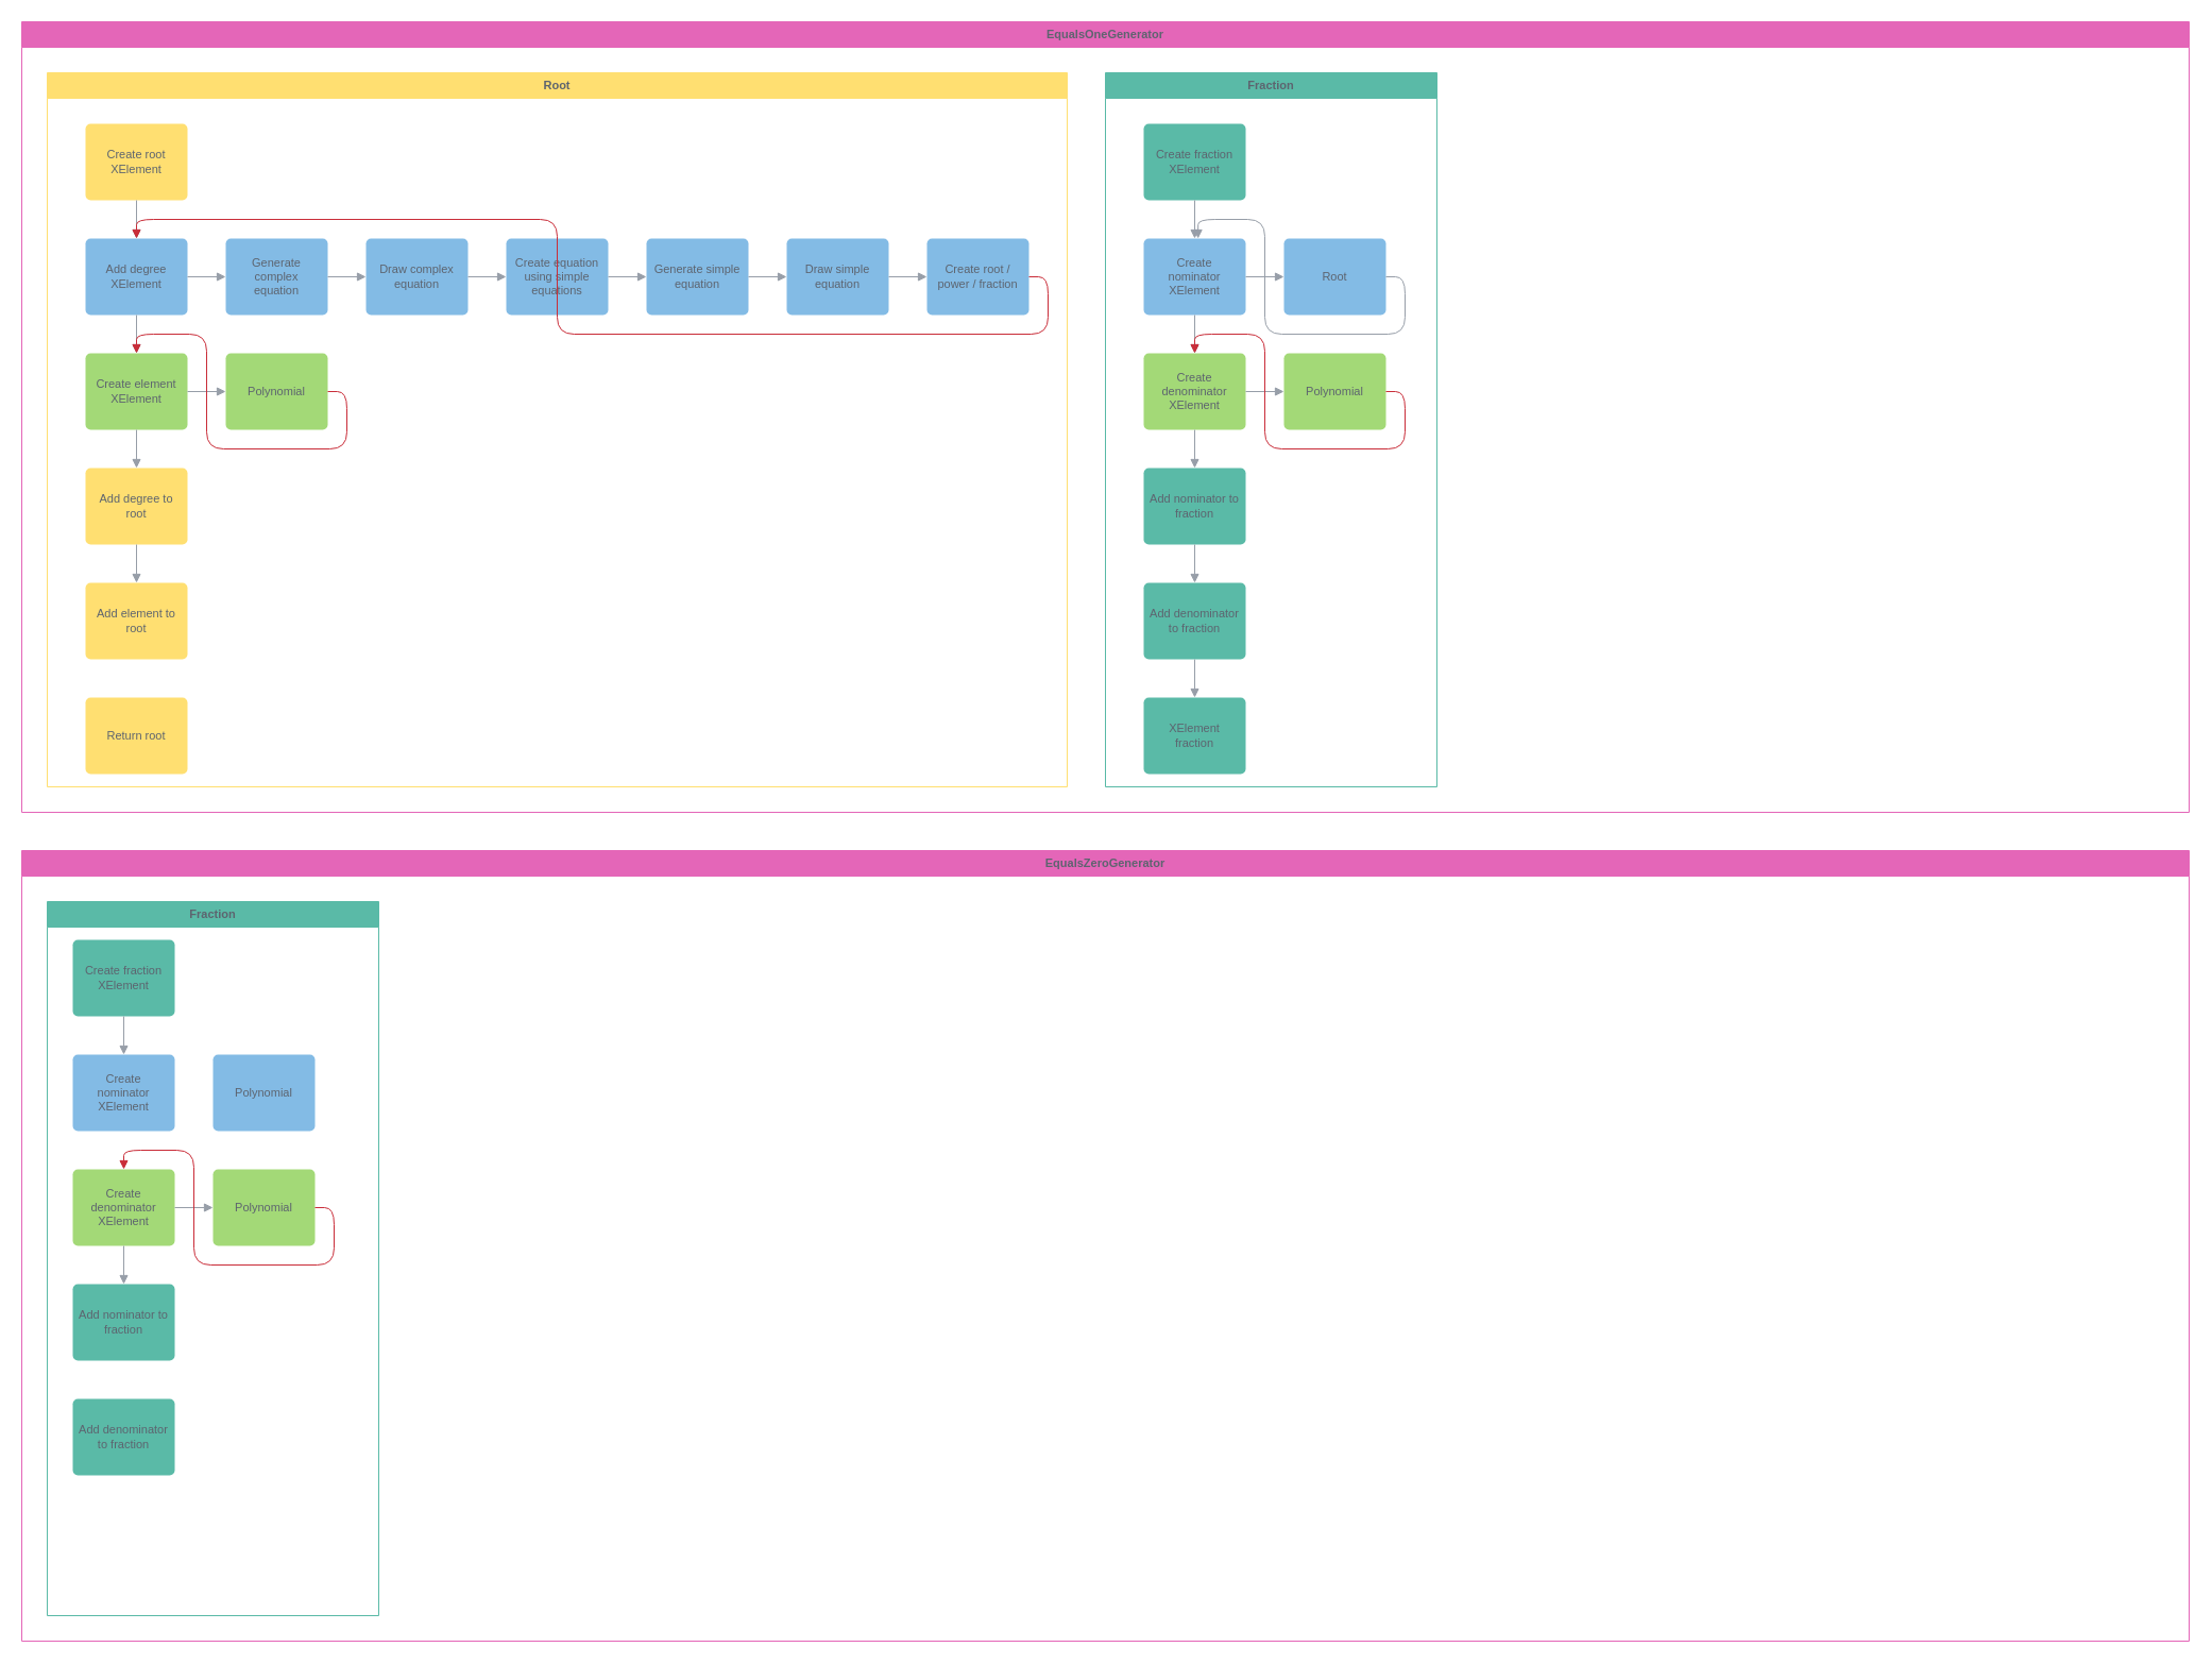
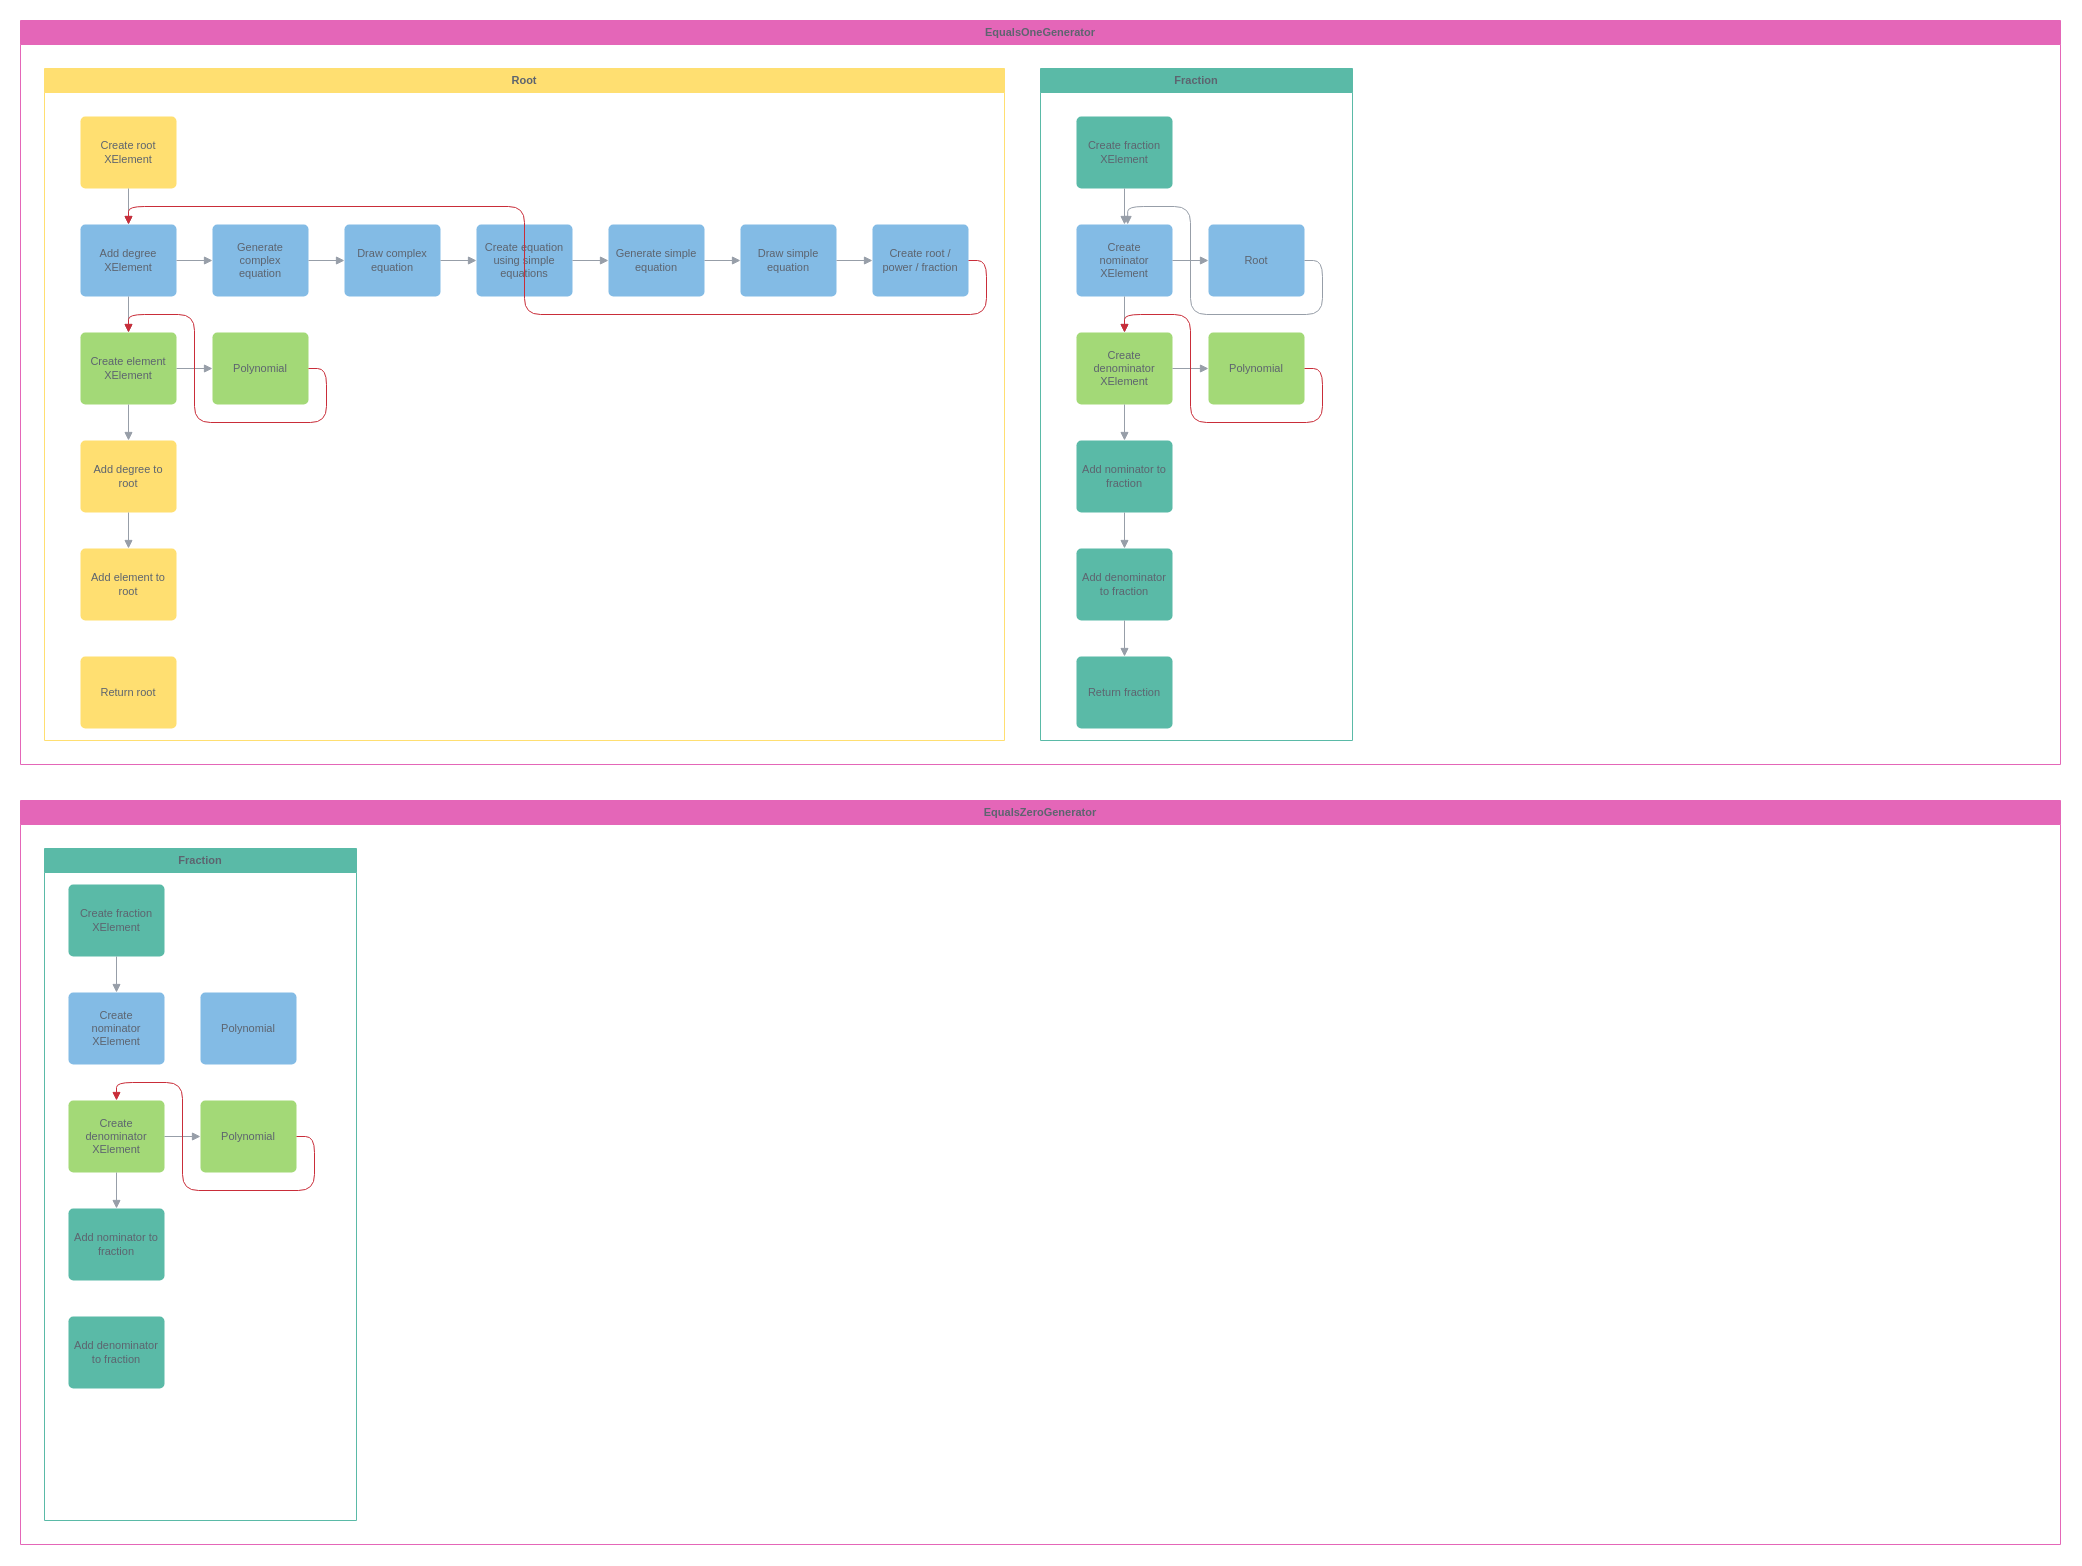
- <mxCell id="47" value="XElement fraction" style="html=1;whiteSpace=wrap;;whiteSpace=wrap;fontSize=11;fontColor=#5d646f;spacing=7;strokeColor=none;strokeOpacity=100;fillOpacity=100;rounded=1;absoluteArcSize=1;arcSize=9.6;fillColor=#5abaa7;strokeWidth=0;" vertex="1" zOrder="72" parent="1"><mxGeometry x="1076" y="656" width="96" height="72" as="geometry" /></mxCell>
+ <mxCell id="47" value="Return fraction" style="html=1;whiteSpace=wrap;;whiteSpace=wrap;fontSize=11;fontColor=#5d646f;spacing=7;strokeColor=none;strokeOpacity=100;fillOpacity=100;rounded=1;absoluteArcSize=1;arcSize=9.6;fillColor=#5abaa7;strokeWidth=0;" vertex="1" zOrder="72" parent="1"><mxGeometry x="1076" y="656" width="96" height="72" as="geometry" /></mxCell>
